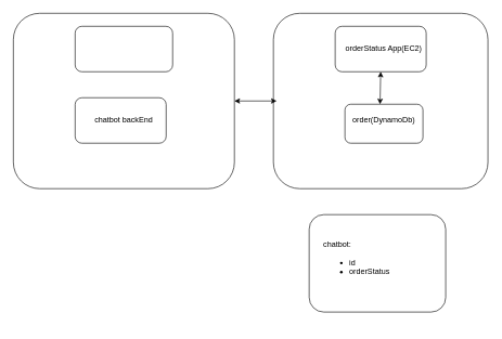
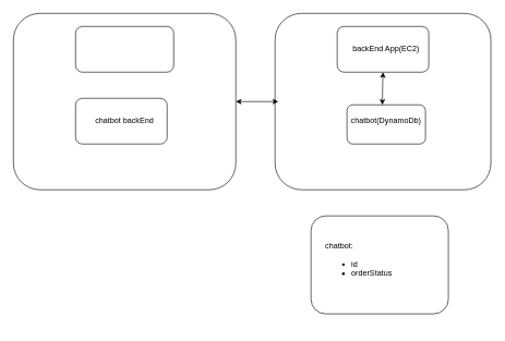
- <mxCell id="6" value="orderStatus App(EC2)" style="text;html=1;align=center;verticalAlign=middle;whiteSpace=wrap;rounded=0;" vertex="1" parent="1"><mxGeometry x="515" y="50" width="150" height="50" as="geometry" /></mxCell>
+ <mxCell id="6" value="backEnd App(EC2)" style="text;html=1;align=center;verticalAlign=middle;whiteSpace=wrap;rounded=0;" vertex="1" parent="1"><mxGeometry x="515" y="50" width="150" height="50" as="geometry" /></mxCell>
- <mxCell id="10" value="order(DynamoDb)" style="text;html=1;align=center;verticalAlign=middle;whiteSpace=wrap;rounded=0;" vertex="1" parent="1"><mxGeometry x="515" y="160" width="150" height="50" as="geometry" /></mxCell>
+ <mxCell id="10" value="chatbot(DynamoDb)" style="text;html=1;align=center;verticalAlign=middle;whiteSpace=wrap;rounded=0;" vertex="1" parent="1"><mxGeometry x="515" y="160" width="150" height="50" as="geometry" /></mxCell>
